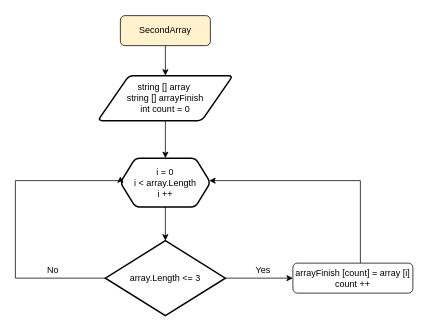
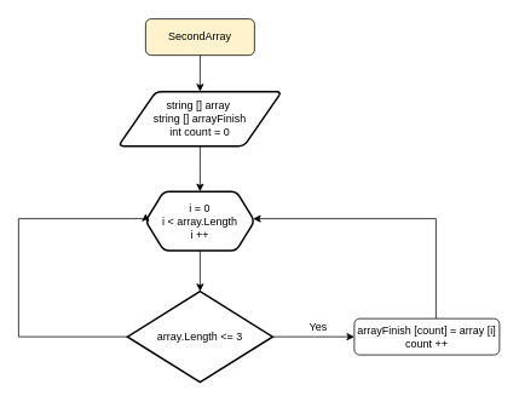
- <mxCell id="13" value="No" style="text;html=1;align=center;verticalAlign=middle;resizable=0;points=[];autosize=1;strokeColor=none;fillColor=none;" vertex="1" parent="1"><mxGeometry x="50" y="345" width="40" height="30" as="geometry" /></mxCell>
